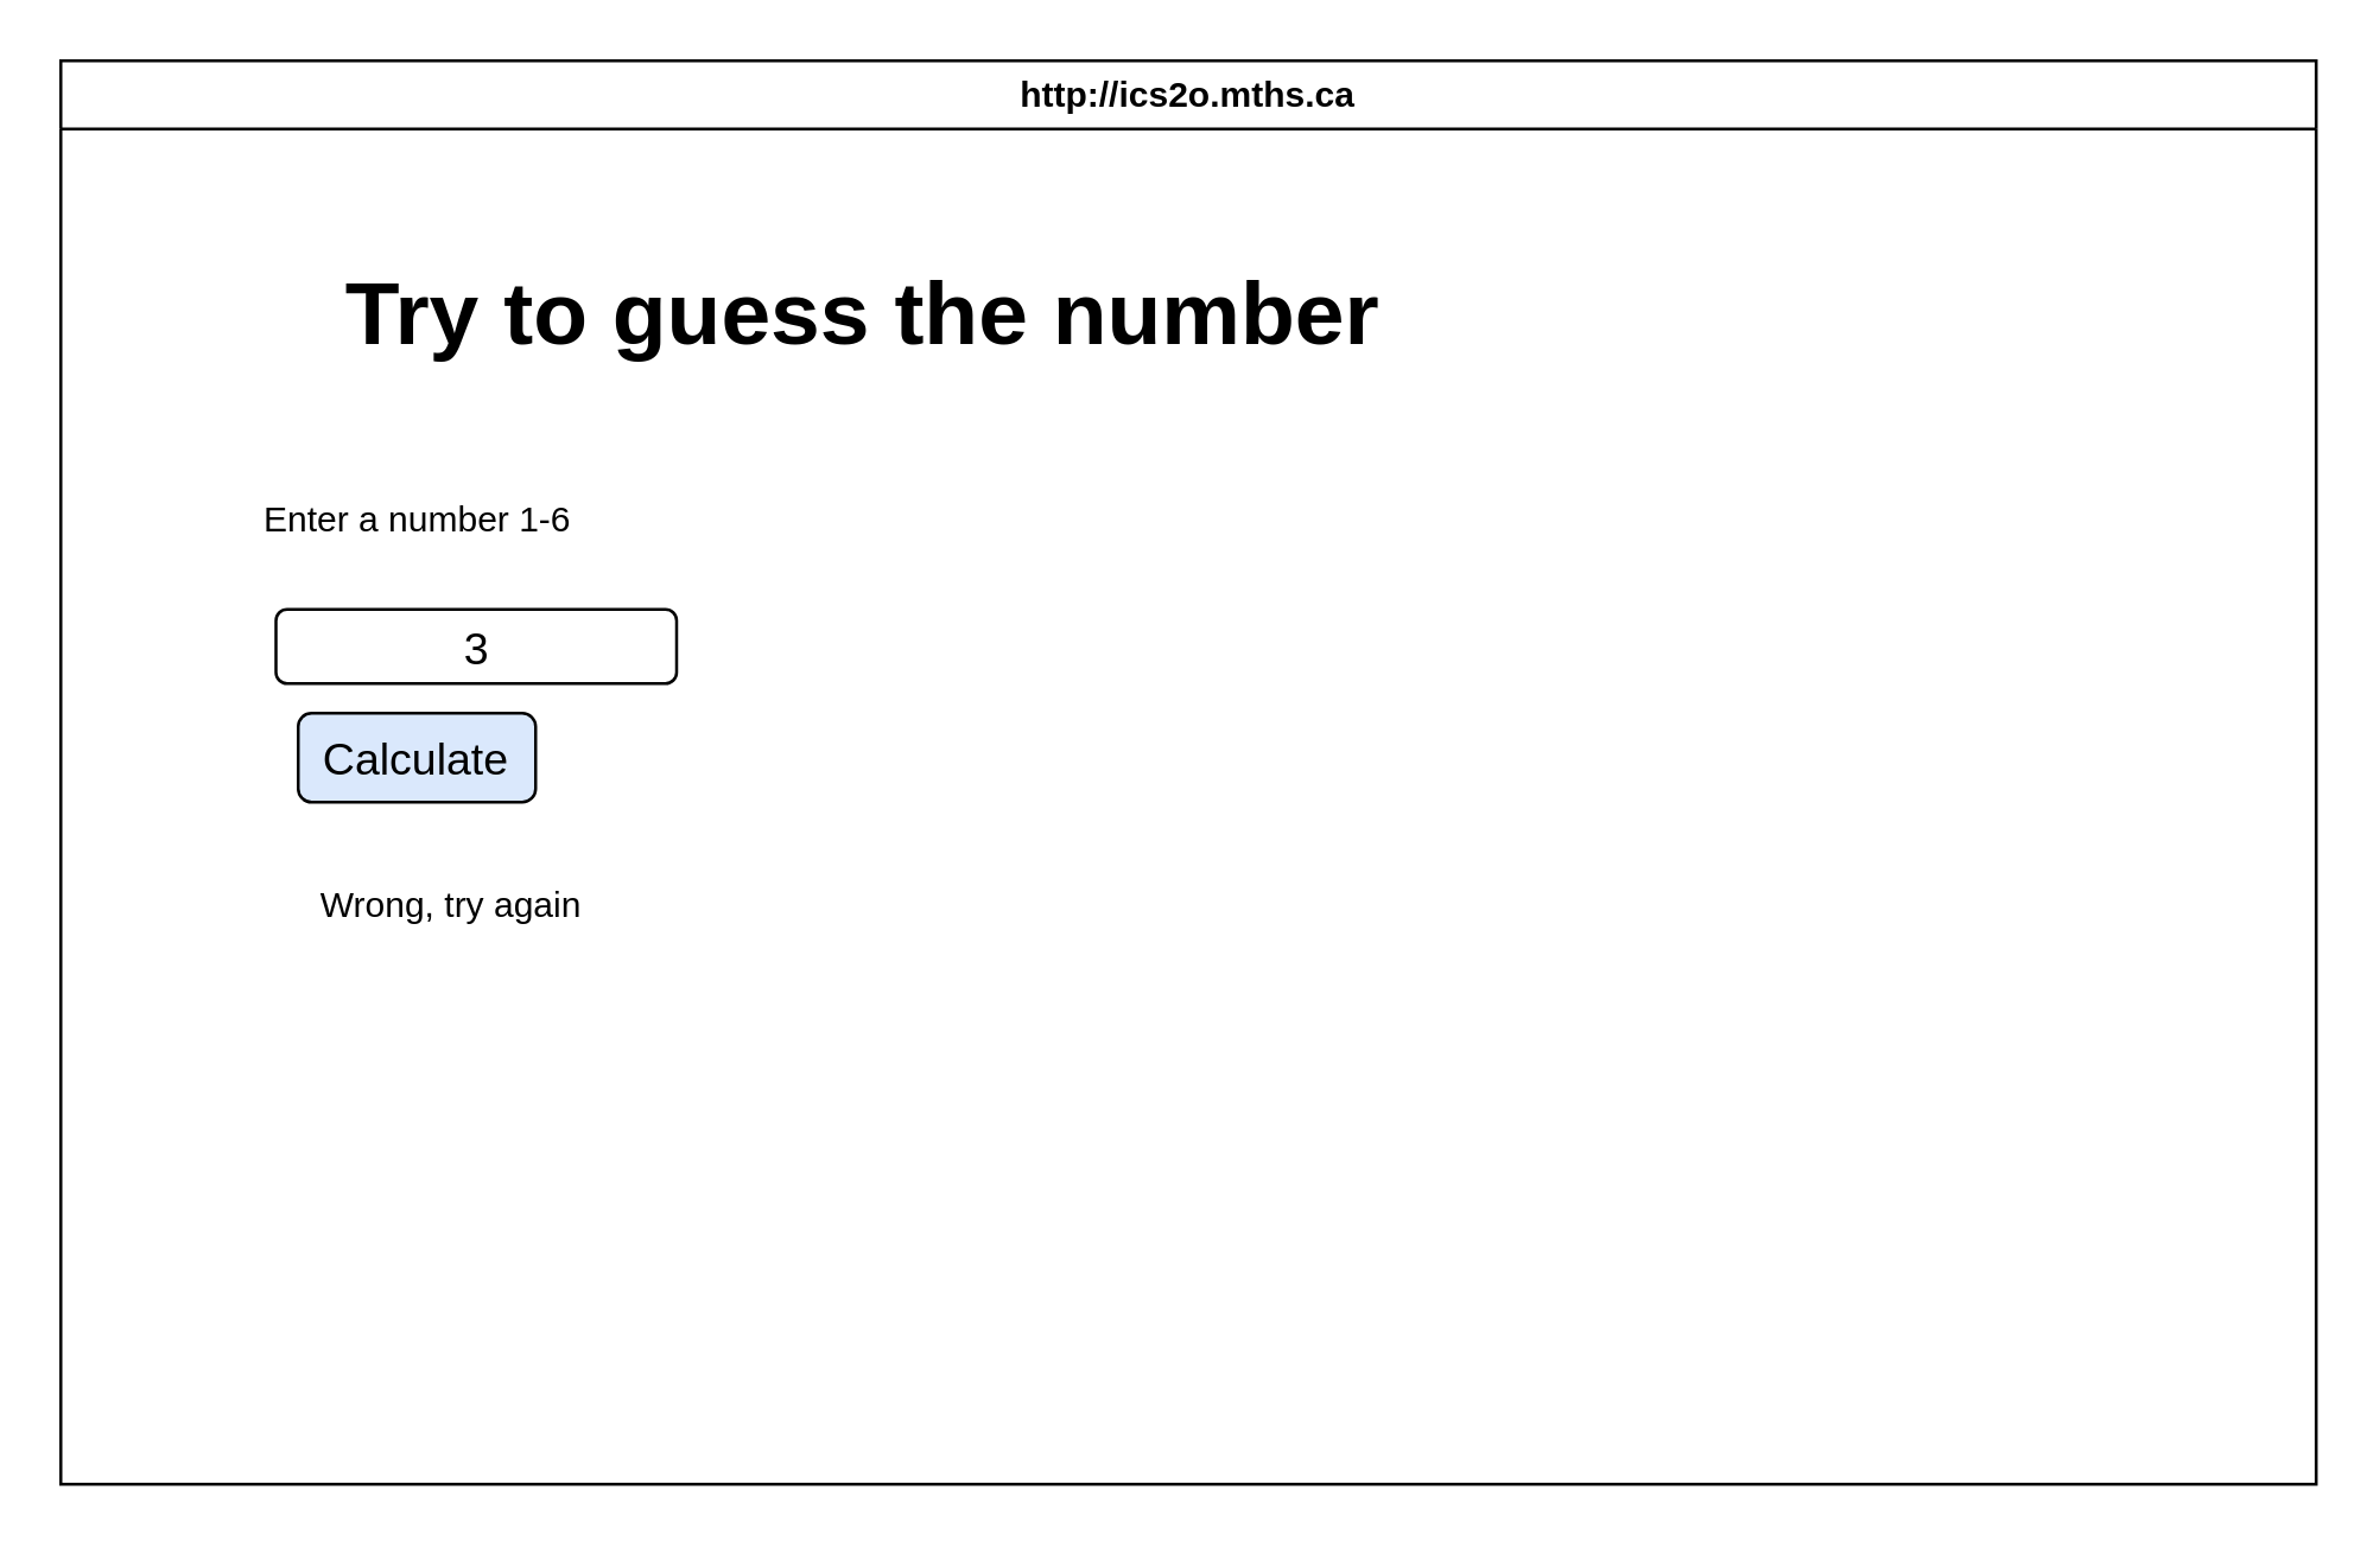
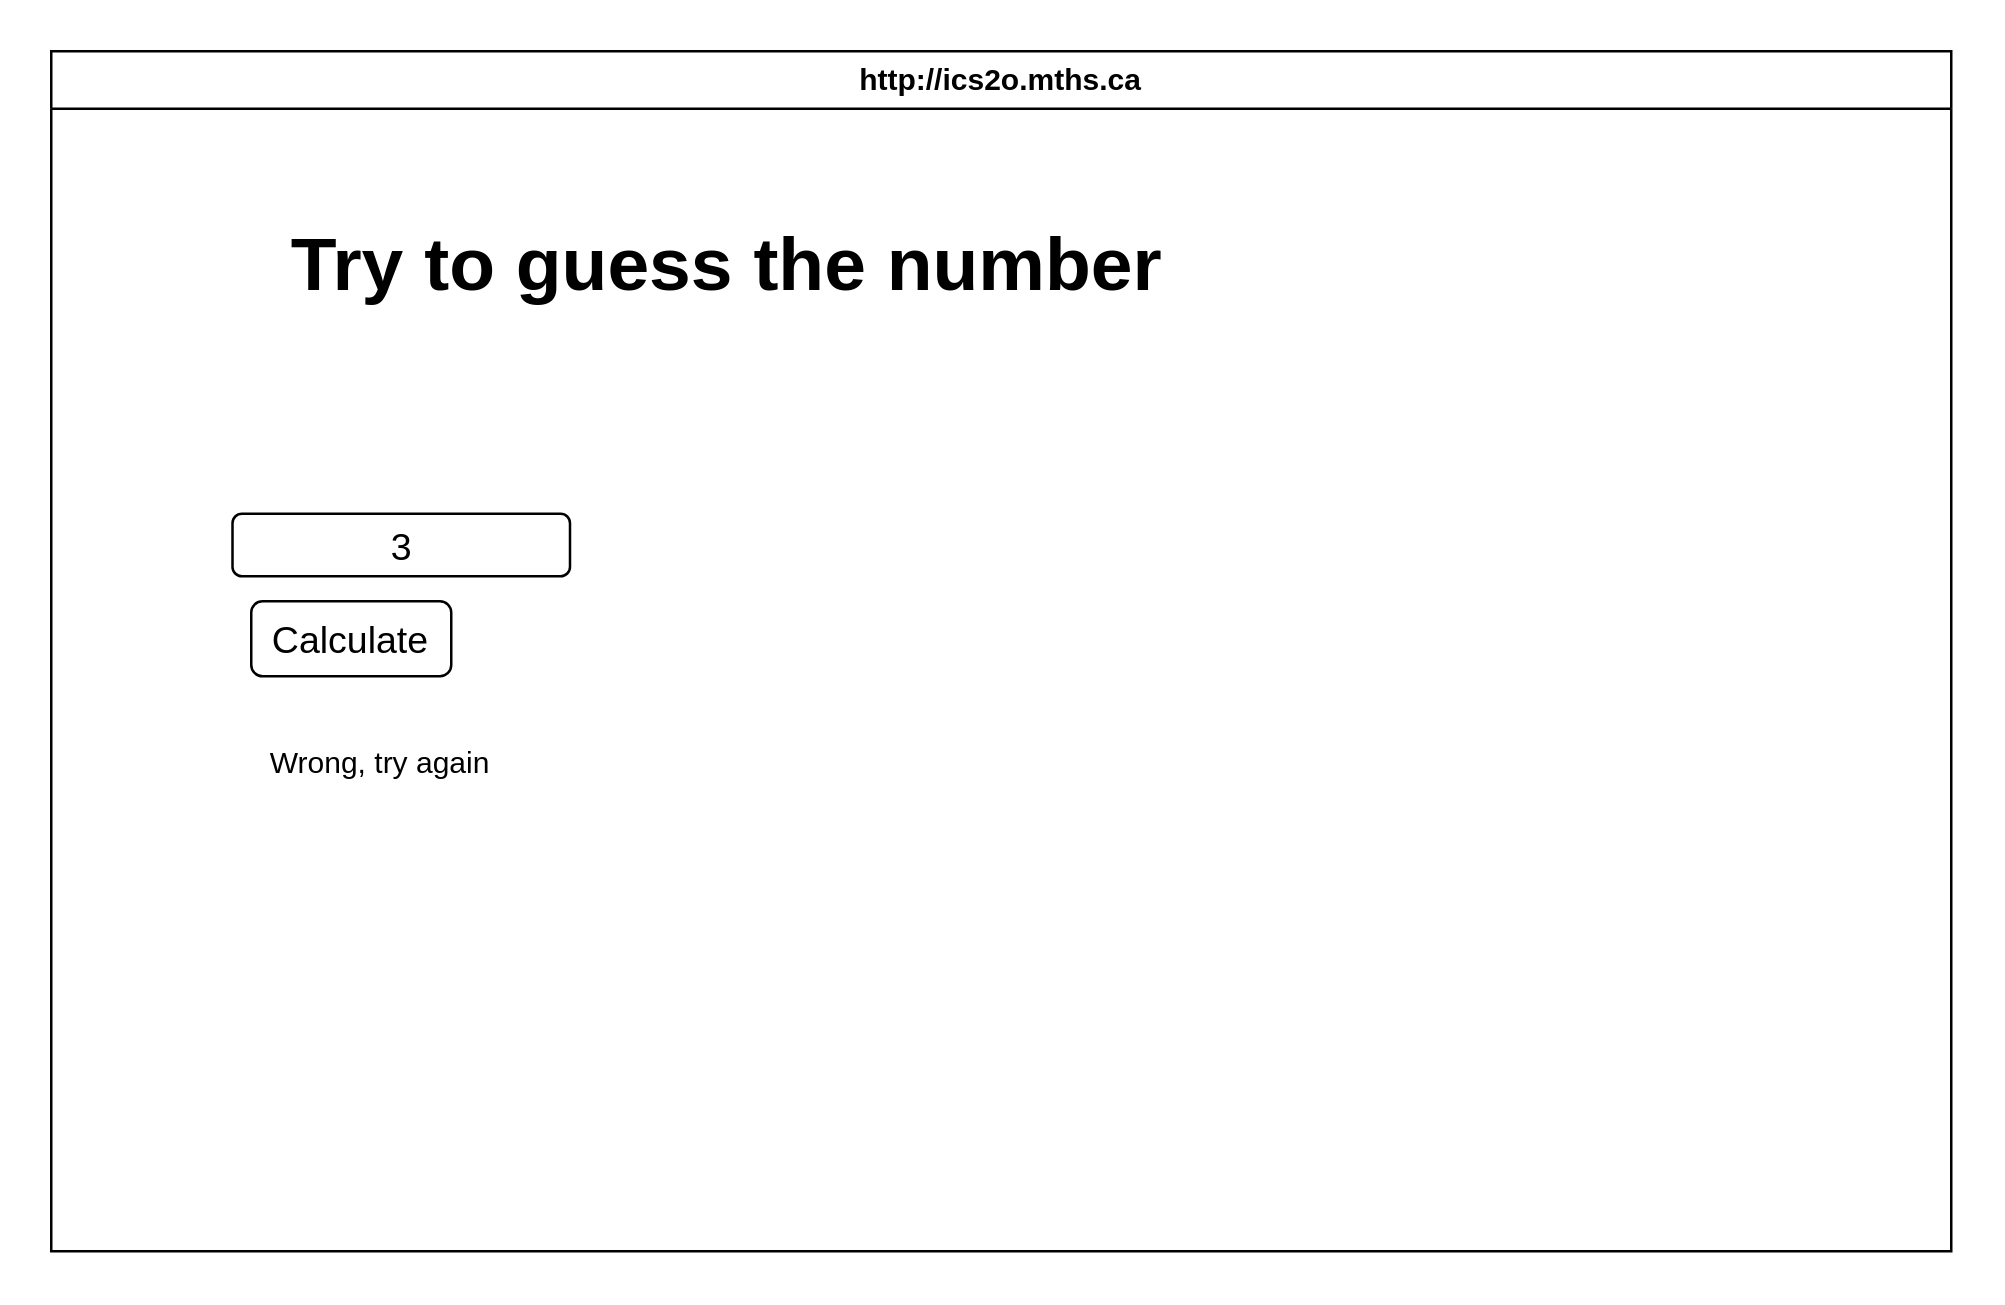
- <mxCell id="3" value="Enter a number 1-6" style="text;html=1;align=center;verticalAlign=middle;resizable=0;points=[];autosize=1;strokeColor=none;fillColor=none;" vertex="1" parent="2"><mxGeometry x="55" y="140" width="130" height="30" as="geometry" /></mxCell>
- <mxCell id="6" value="Calculate" style="rounded=1;whiteSpace=wrap;html=1;fontSize=15;fillColor=#dae8fc;" vertex="1" parent="1"><mxGeometry x="100" y="240" width="80" height="30" as="geometry" /></mxCell>
+ <mxCell id="6" value="Calculate" style="rounded=1;whiteSpace=wrap;html=1;fontSize=15;" vertex="1" parent="1"><mxGeometry x="100" y="240" width="80" height="30" as="geometry" /></mxCell>
